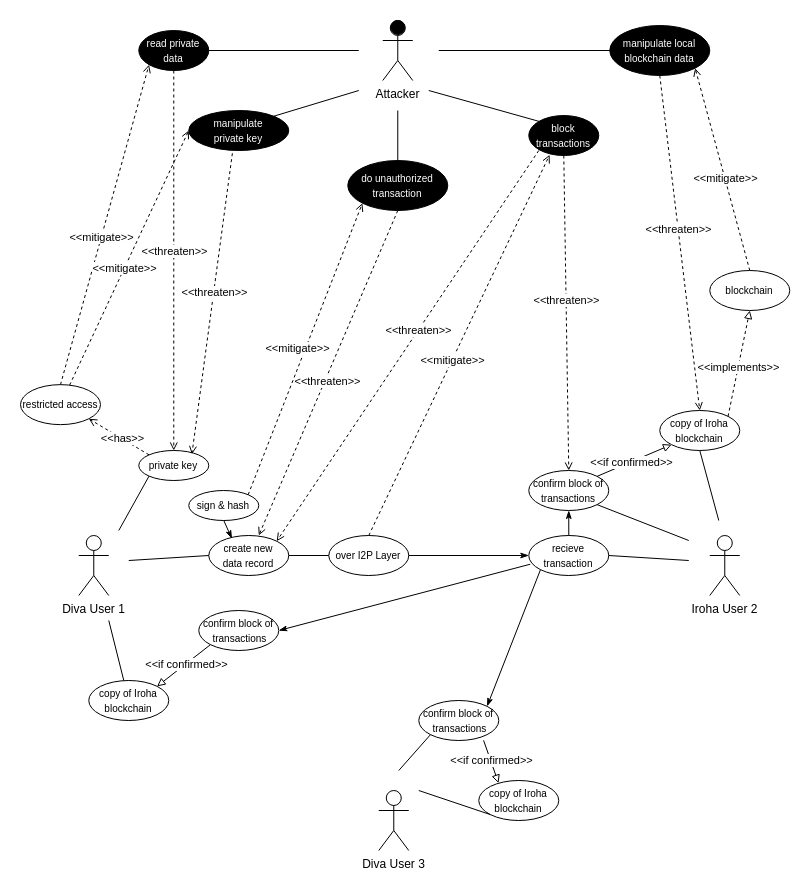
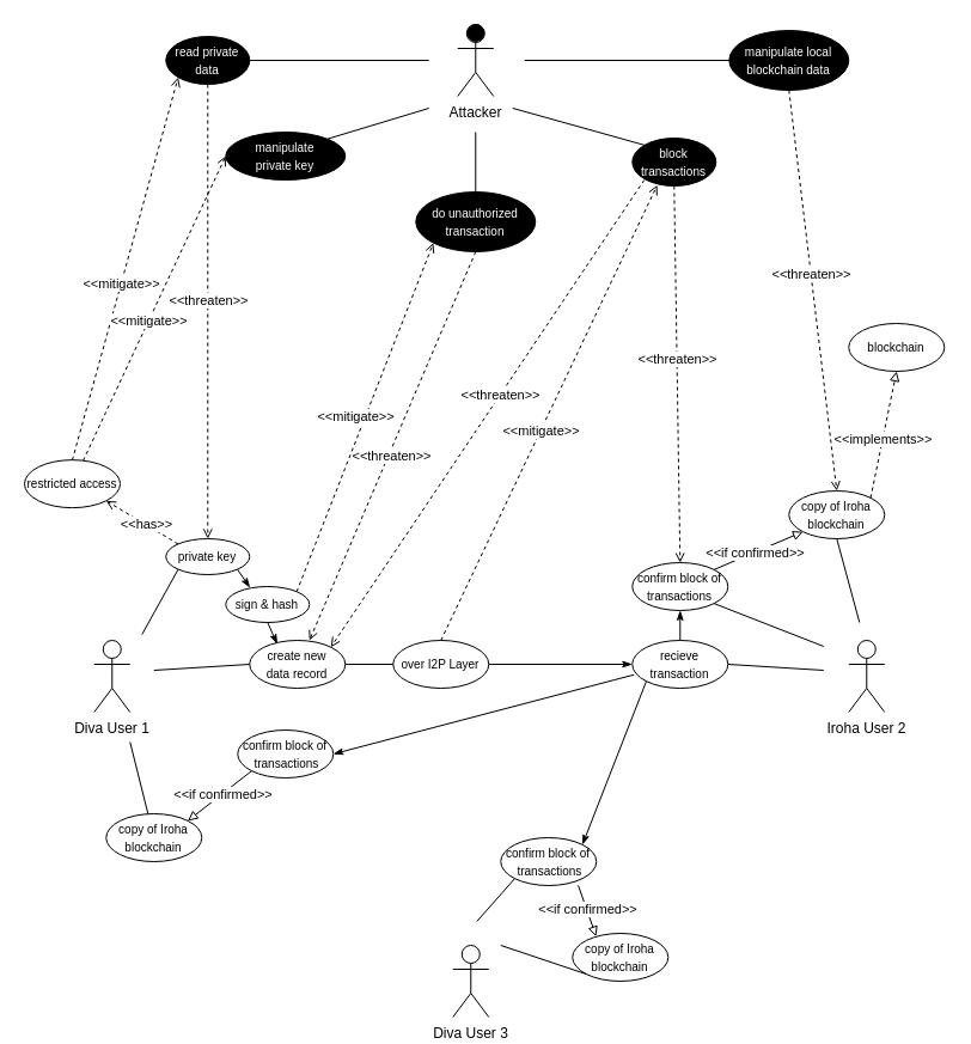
- <mxCell id="58" value="" style="endArrow=open;html=1;dashed=1;exitX=0.5;exitY=0;exitDx=0;exitDy=0;entryX=1;entryY=1;entryDx=0;entryDy=0;endFill=0;" parent="1" source="57" target="29" edge="1"><mxGeometry width="50" height="50" relative="1" as="geometry"><mxPoint x="418.28" y="545" as="sourcePoint" /><mxPoint x="559.14" y="164.28" as="targetPoint" /></mxGeometry></mxCell>
- <mxCell id="59" value="&amp;lt;&amp;lt;mitigate&amp;gt;&amp;gt;" style="edgeLabel;html=1;align=center;verticalAlign=middle;resizable=0;points=[];" parent="58" vertex="1" connectable="0"><mxGeometry x="-0.08" relative="1" as="geometry"><mxPoint as="offset" /></mxGeometry></mxCell>
- <mxCell id="62" value="" style="endArrow=open;html=1;dashed=1;exitX=0.436;exitY=1.069;exitDx=0;exitDy=0;entryX=0.759;entryY=0.124;entryDx=0;entryDy=0;endFill=0;exitPerimeter=0;entryPerimeter=0;" parent="1" source="28" target="6" edge="1"><mxGeometry width="50" height="50" relative="1" as="geometry"><mxPoint x="183.28" y="80" as="sourcePoint" /><mxPoint x="183.28" y="460" as="targetPoint" /></mxGeometry></mxCell>
- <mxCell id="63" value="&amp;lt;&amp;lt;threaten&amp;gt;&amp;gt;" style="edgeLabel;html=1;align=center;verticalAlign=middle;resizable=0;points=[];" parent="62" vertex="1" connectable="0"><mxGeometry x="-0.08" relative="1" as="geometry"><mxPoint as="offset" /></mxGeometry></mxCell>
+ <mxCell id="37" value="" style="endArrow=classicThin;html=1;entryX=0.29;entryY=0.031;entryDx=0;entryDy=0;exitX=1;exitY=1;exitDx=0;exitDy=0;endFill=1;entryPerimeter=0;" parent="1" source="6" target="33" edge="1"><mxGeometry width="50" height="50" relative="1" as="geometry"><mxPoint x="233.28" y="530" as="sourcePoint" /><mxPoint x="241.4" y="548.16" as="targetPoint" /></mxGeometry></mxCell>
